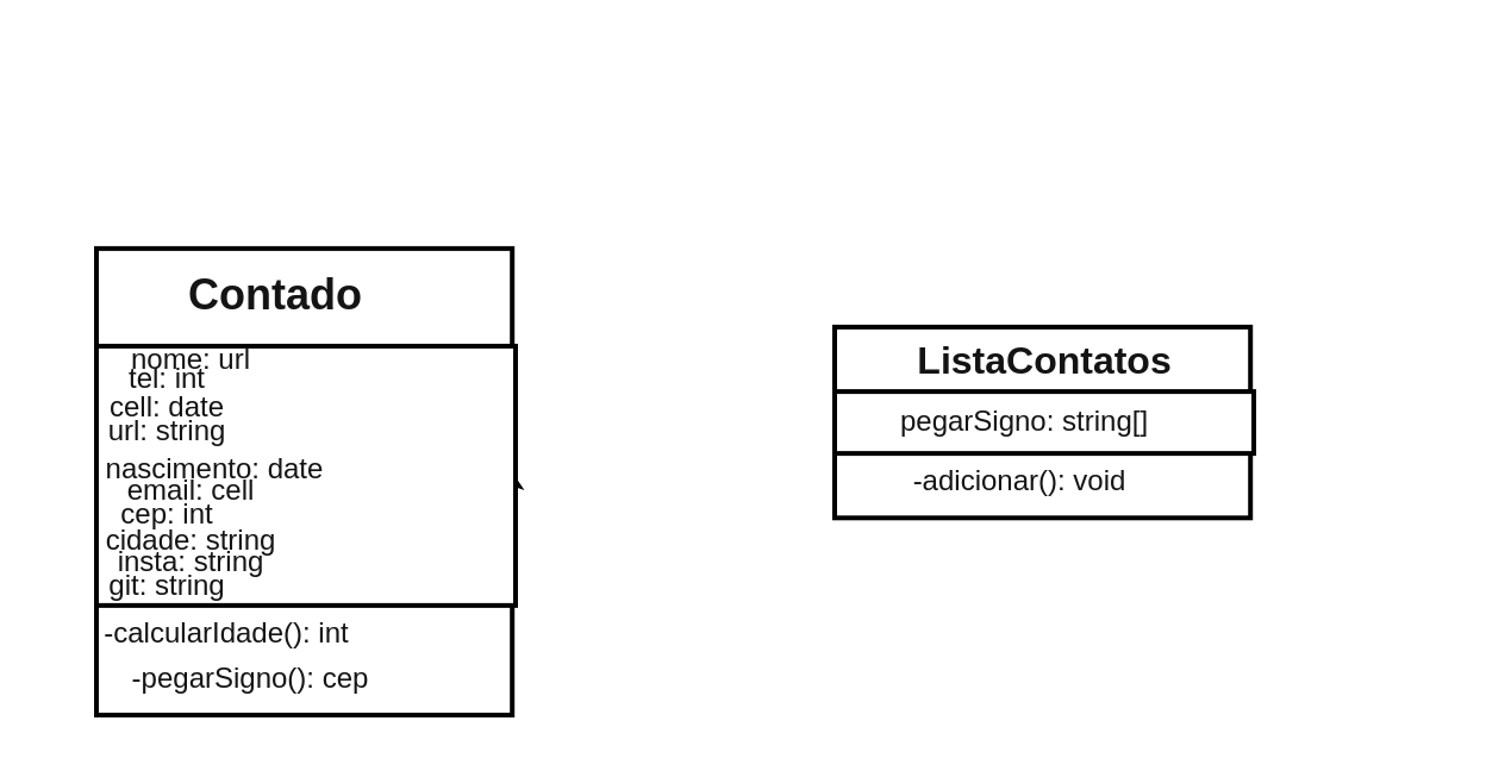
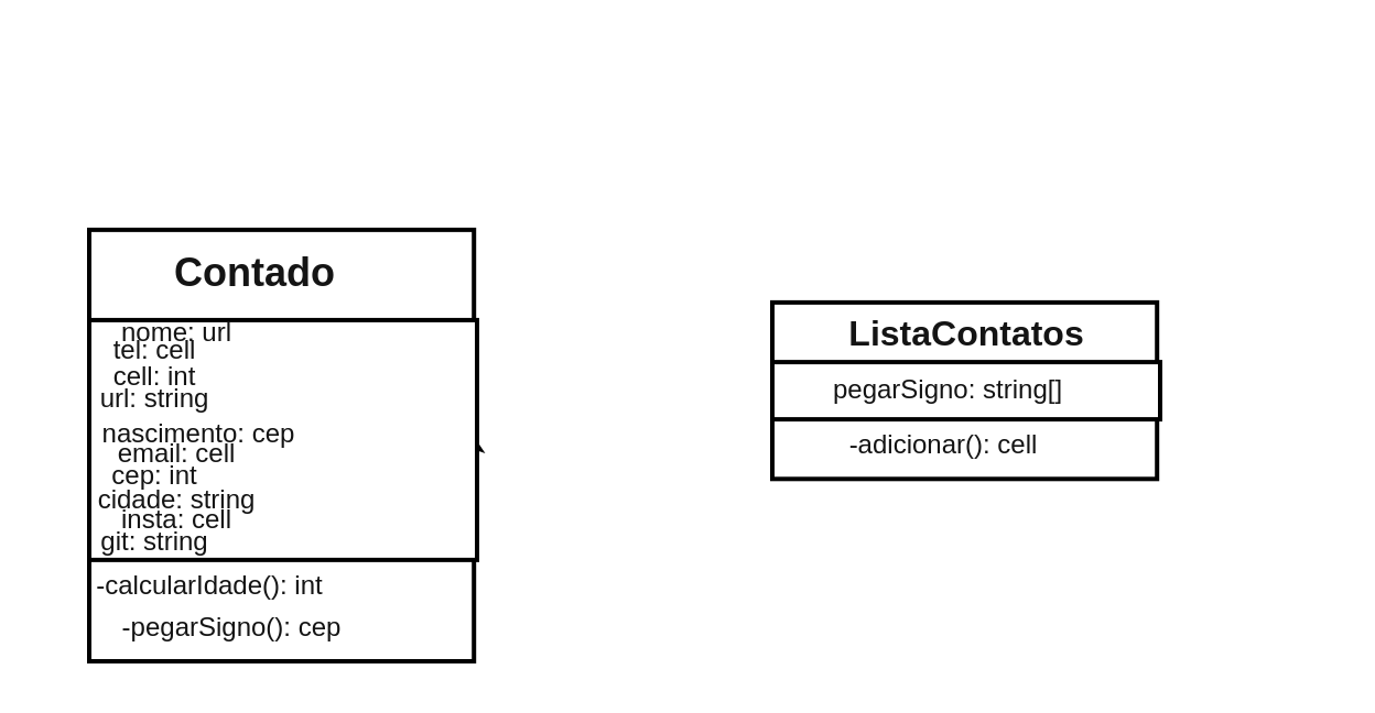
- <mxCell id="8" value="tel: int" style="text;html=1;strokeColor=none;fillColor=none;align=center;verticalAlign=middle;whiteSpace=wrap;rounded=0;fontSize=12;fontColor=#141414;" vertex="1" parent="2"><mxGeometry x="-20" y="127.82" width="100" height="23.206" as="geometry" /></mxCell>
+ <mxCell id="8" value="tel: cell" style="text;html=1;strokeColor=none;fillColor=none;align=center;verticalAlign=middle;whiteSpace=wrap;rounded=0;fontSize=12;fontColor=#141414;" vertex="1" parent="2"><mxGeometry x="-20" y="127.82" width="100" height="23.206" as="geometry" /></mxCell>
- <mxCell id="9" value="cell: date" style="text;html=1;strokeColor=none;fillColor=none;align=center;verticalAlign=middle;whiteSpace=wrap;rounded=0;fontSize=12;fontColor=#141414;" vertex="1" parent="2"><mxGeometry x="-20" y="129.996" width="100" height="41.025" as="geometry" /></mxCell>
+ <mxCell id="9" value="cell: int" style="text;html=1;strokeColor=none;fillColor=none;align=center;verticalAlign=middle;whiteSpace=wrap;rounded=0;fontSize=12;fontColor=#141414;" vertex="1" parent="2"><mxGeometry x="-20" y="129.996" width="100" height="41.025" as="geometry" /></mxCell>
- <mxCell id="11" value="nascimento: date" style="text;html=1;strokeColor=none;fillColor=none;align=center;verticalAlign=middle;whiteSpace=wrap;rounded=0;fontSize=12;fontColor=#141414;container=0;" vertex="1" parent="2"><mxGeometry y="161.97" width="100" height="30" as="geometry" /></mxCell>
+ <mxCell id="11" value="nascimento: cep" style="text;html=1;strokeColor=none;fillColor=none;align=center;verticalAlign=middle;whiteSpace=wrap;rounded=0;fontSize=12;fontColor=#141414;container=0;" vertex="1" parent="2"><mxGeometry y="161.97" width="100" height="30" as="geometry" /></mxCell>
- <mxCell id="26" value="-adicionar(): void" style="text;html=1;strokeColor=none;fillColor=none;align=center;verticalAlign=middle;whiteSpace=wrap;rounded=0;fontSize=12;fontColor=#141414;" vertex="1" parent="20"><mxGeometry x="13" y="50.21" width="130" height="30" as="geometry" /></mxCell>
+ <mxCell id="26" value="-adicionar(): cell" style="text;html=1;strokeColor=none;fillColor=none;align=center;verticalAlign=middle;whiteSpace=wrap;rounded=0;fontSize=12;fontColor=#141414;" vertex="1" parent="20"><mxGeometry x="13" y="50.21" width="130" height="30" as="geometry" /></mxCell>
- <mxCell id="15" value="insta: string" style="text;html=1;strokeColor=none;fillColor=none;align=center;verticalAlign=middle;whiteSpace=wrap;rounded=0;fontSize=12;fontColor=#141414;container=0;" vertex="1" parent="2"><mxGeometry x="-10" y="201.02" width="100" height="30" as="geometry" /></mxCell>
+ <mxCell id="15" value="insta: cell" style="text;html=1;strokeColor=none;fillColor=none;align=center;verticalAlign=middle;whiteSpace=wrap;rounded=0;fontSize=12;fontColor=#141414;container=0;" vertex="1" parent="2"><mxGeometry x="-10" y="201.02" width="100" height="30" as="geometry" /></mxCell>
